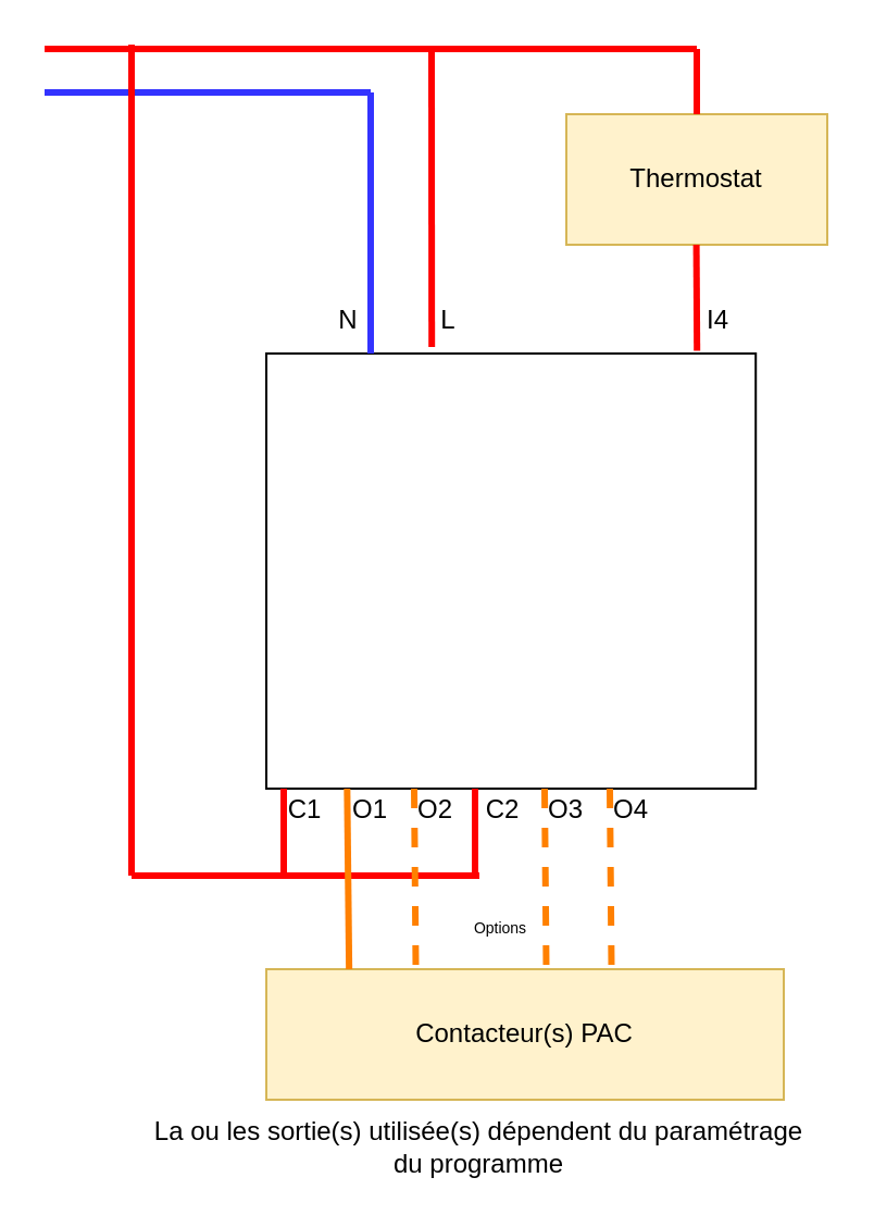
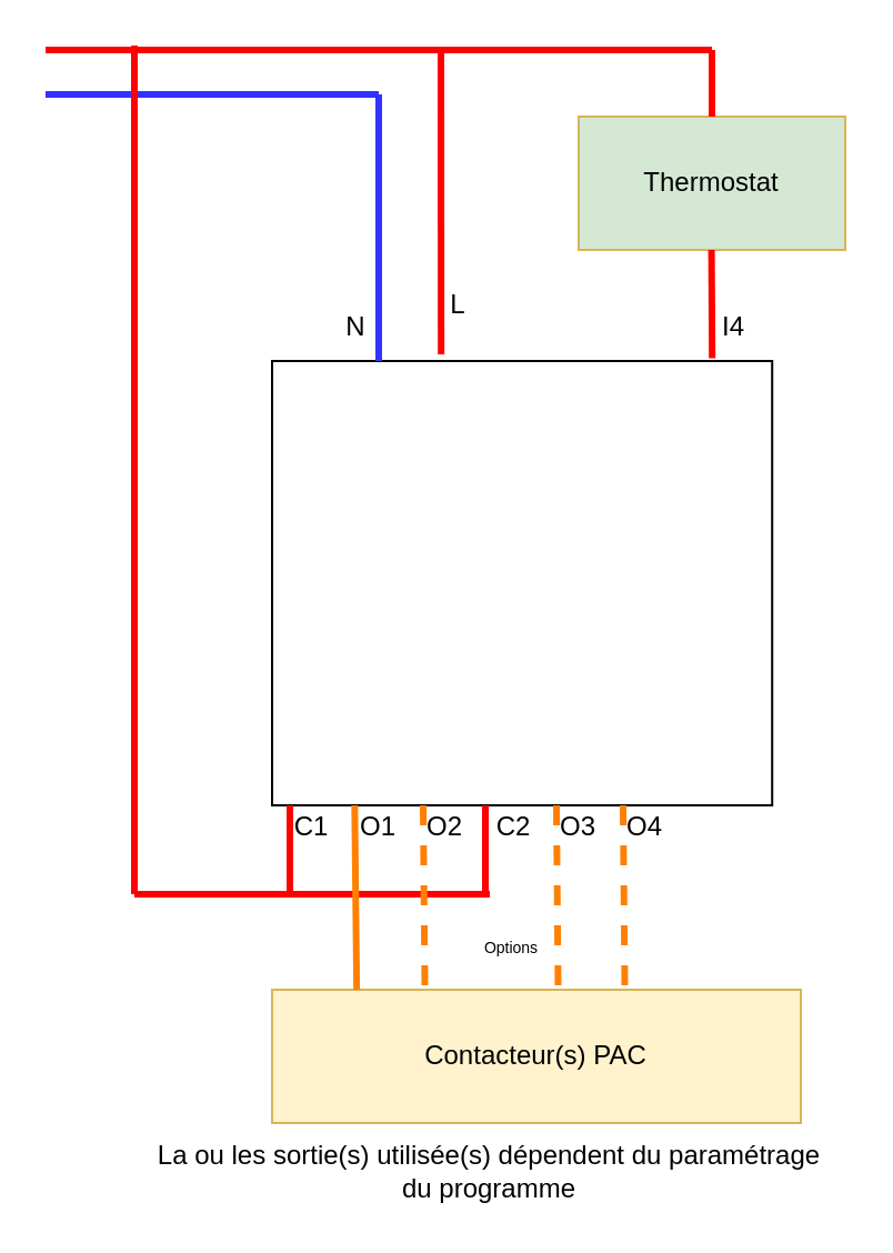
- <mxCell id="4" value="Thermostat" style="rounded=0;whiteSpace=wrap;html=1;fillColor=#fff2cc;strokeColor=#d6b656;" vertex="1" parent="1"><mxGeometry x="260" y="52" width="120" height="60" as="geometry" /></mxCell>
+ <mxCell id="4" value="Thermostat" style="rounded=0;whiteSpace=wrap;html=1;fillColor=#d5e8d4;strokeColor=#d6b656;" vertex="1" parent="1"><mxGeometry x="260" y="52" width="120" height="60" as="geometry" /></mxCell>
- <mxCell id="8" value="L" style="text;html=1;align=center;verticalAlign=middle;whiteSpace=wrap;rounded=0;" vertex="1" parent="1"><mxGeometry x="196" y="137" width="20" height="20" as="geometry" /></mxCell>
+ <mxCell id="8" value="L" style="text;html=1;align=center;verticalAlign=middle;whiteSpace=wrap;rounded=0;" vertex="1" parent="1"><mxGeometry x="196" y="127" width="20" height="20" as="geometry" /></mxCell>
